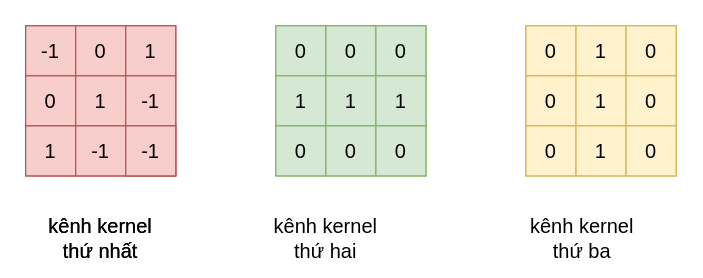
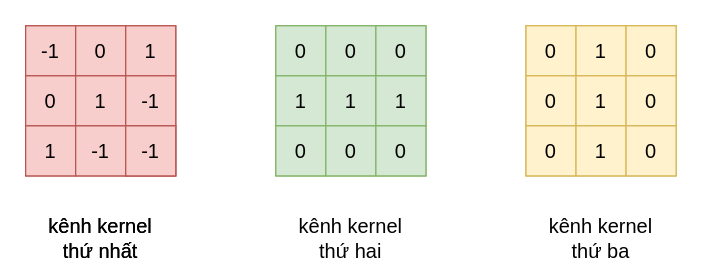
- <mxCell id="35" value="kênh kernel thứ hai" style="text;html=1;strokeColor=none;fillColor=none;align=center;verticalAlign=middle;whiteSpace=wrap;rounded=0;fontSize=16;" vertex="1" parent="1"><mxGeometry x="210" y="180" width="100" height="20" as="geometry" /></mxCell>
+ <mxCell id="35" value="kênh kernel thứ hai" style="text;html=1;strokeColor=none;fillColor=none;align=center;verticalAlign=middle;whiteSpace=wrap;rounded=0;fontSize=16;" vertex="1" parent="1"><mxGeometry x="230" y="180" width="100" height="20" as="geometry" /></mxCell>
- <mxCell id="36" value="kênh kernel thứ ba" style="text;html=1;strokeColor=none;fillColor=none;align=center;verticalAlign=middle;whiteSpace=wrap;rounded=0;fontSize=16;" vertex="1" parent="1"><mxGeometry x="415" y="180" width="100" height="20" as="geometry" /></mxCell>
+ <mxCell id="36" value="kênh kernel thứ ba" style="text;html=1;strokeColor=none;fillColor=none;align=center;verticalAlign=middle;whiteSpace=wrap;rounded=0;fontSize=16;" vertex="1" parent="1"><mxGeometry x="430" y="180" width="100" height="20" as="geometry" /></mxCell>
